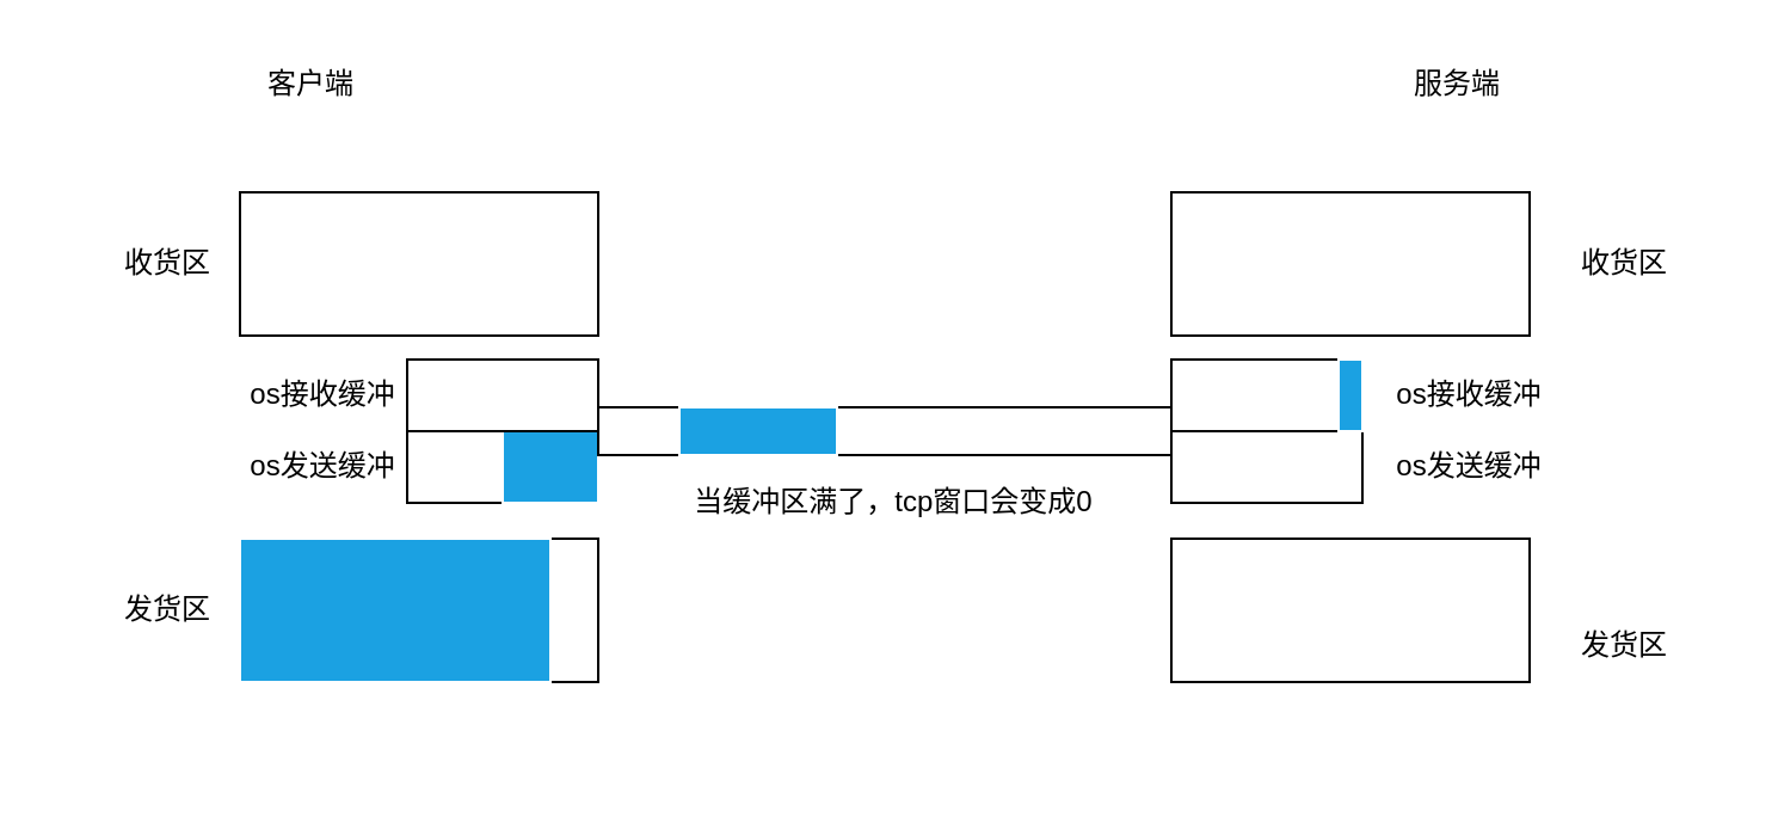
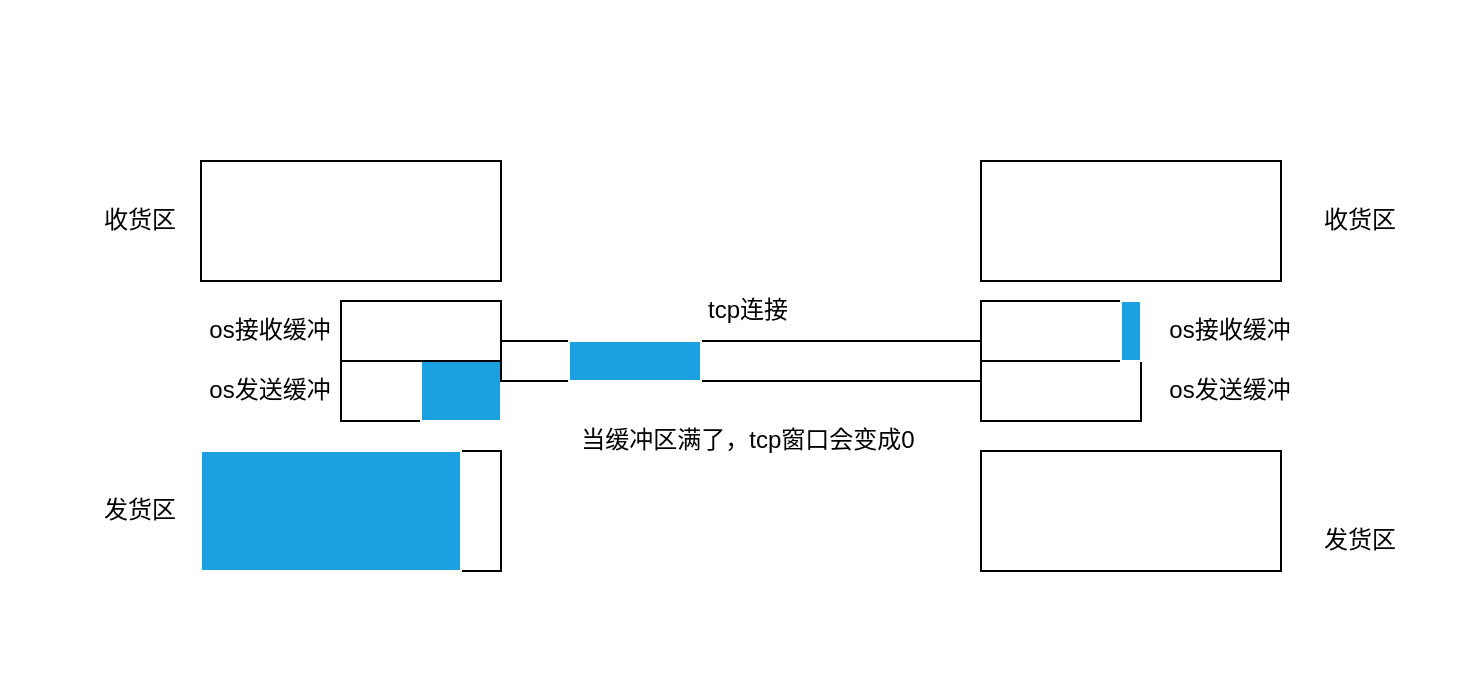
- <mxCell id="19" value="客户端" style="text;html=1;strokeColor=none;fillColor=none;align=center;verticalAlign=middle;whiteSpace=wrap;rounded=0;" parent="1" vertex="1"><mxGeometry x="100" y="20" width="60" height="30" as="geometry" /></mxCell>
- <mxCell id="26" value="服务端" style="text;html=1;strokeColor=none;fillColor=none;align=center;verticalAlign=middle;whiteSpace=wrap;rounded=0;" parent="1" vertex="1"><mxGeometry x="580" y="20" width="60" height="30" as="geometry" /></mxCell>
+ <mxCell id="4" value="tcp连接" style="text;html=1;strokeColor=none;fillColor=none;align=center;verticalAlign=middle;whiteSpace=wrap;rounded=0;" parent="1" vertex="1"><mxGeometry x="344" y="140" width="60" height="30" as="geometry" /></mxCell>
- <mxCell id="28" value="当缓冲区满了，tcp窗口会变成0" style="text;html=1;strokeColor=none;fillColor=none;align=center;verticalAlign=middle;whiteSpace=wrap;rounded=0;" parent="1" vertex="1"><mxGeometry x="289" y="195" width="170" height="30" as="geometry" /></mxCell>
+ <mxCell id="28" value="当缓冲区满了，tcp窗口会变成0" style="text;html=1;strokeColor=none;fillColor=none;align=center;verticalAlign=middle;whiteSpace=wrap;rounded=0;" parent="1" vertex="1"><mxGeometry x="289" y="205" width="170" height="30" as="geometry" /></mxCell>
